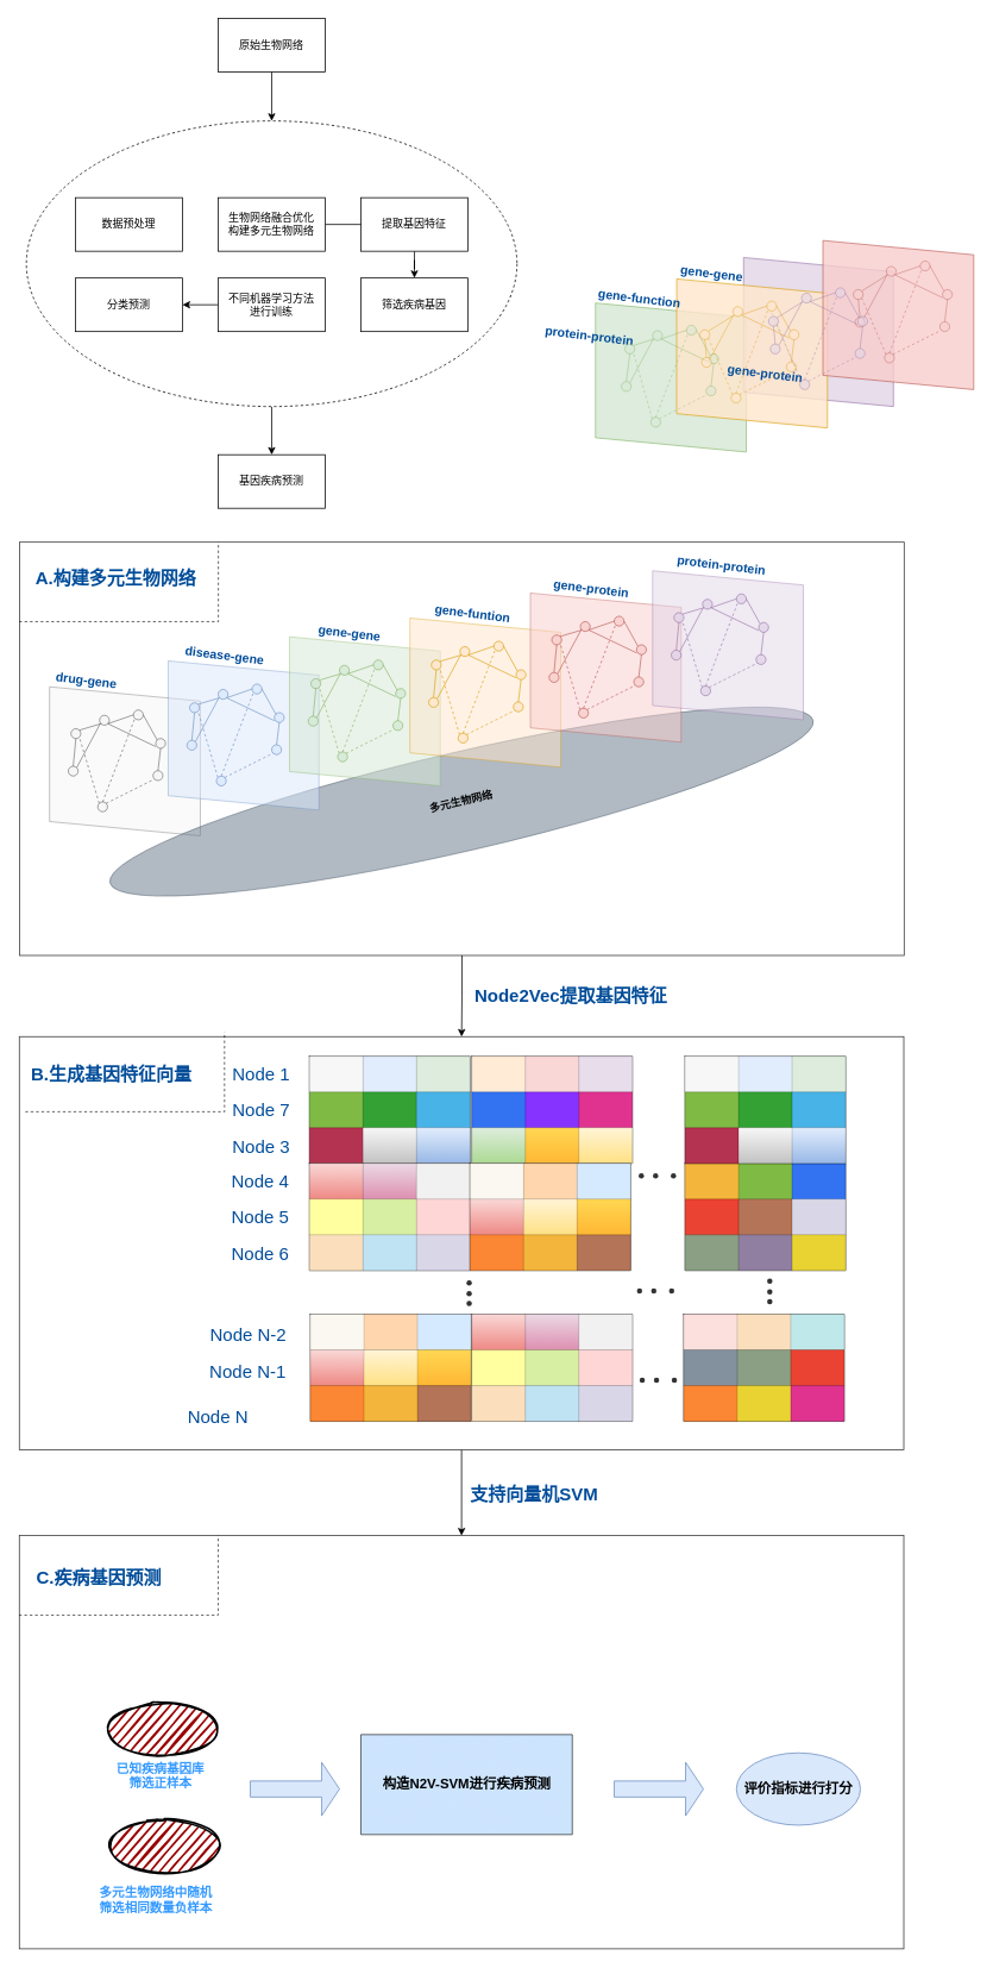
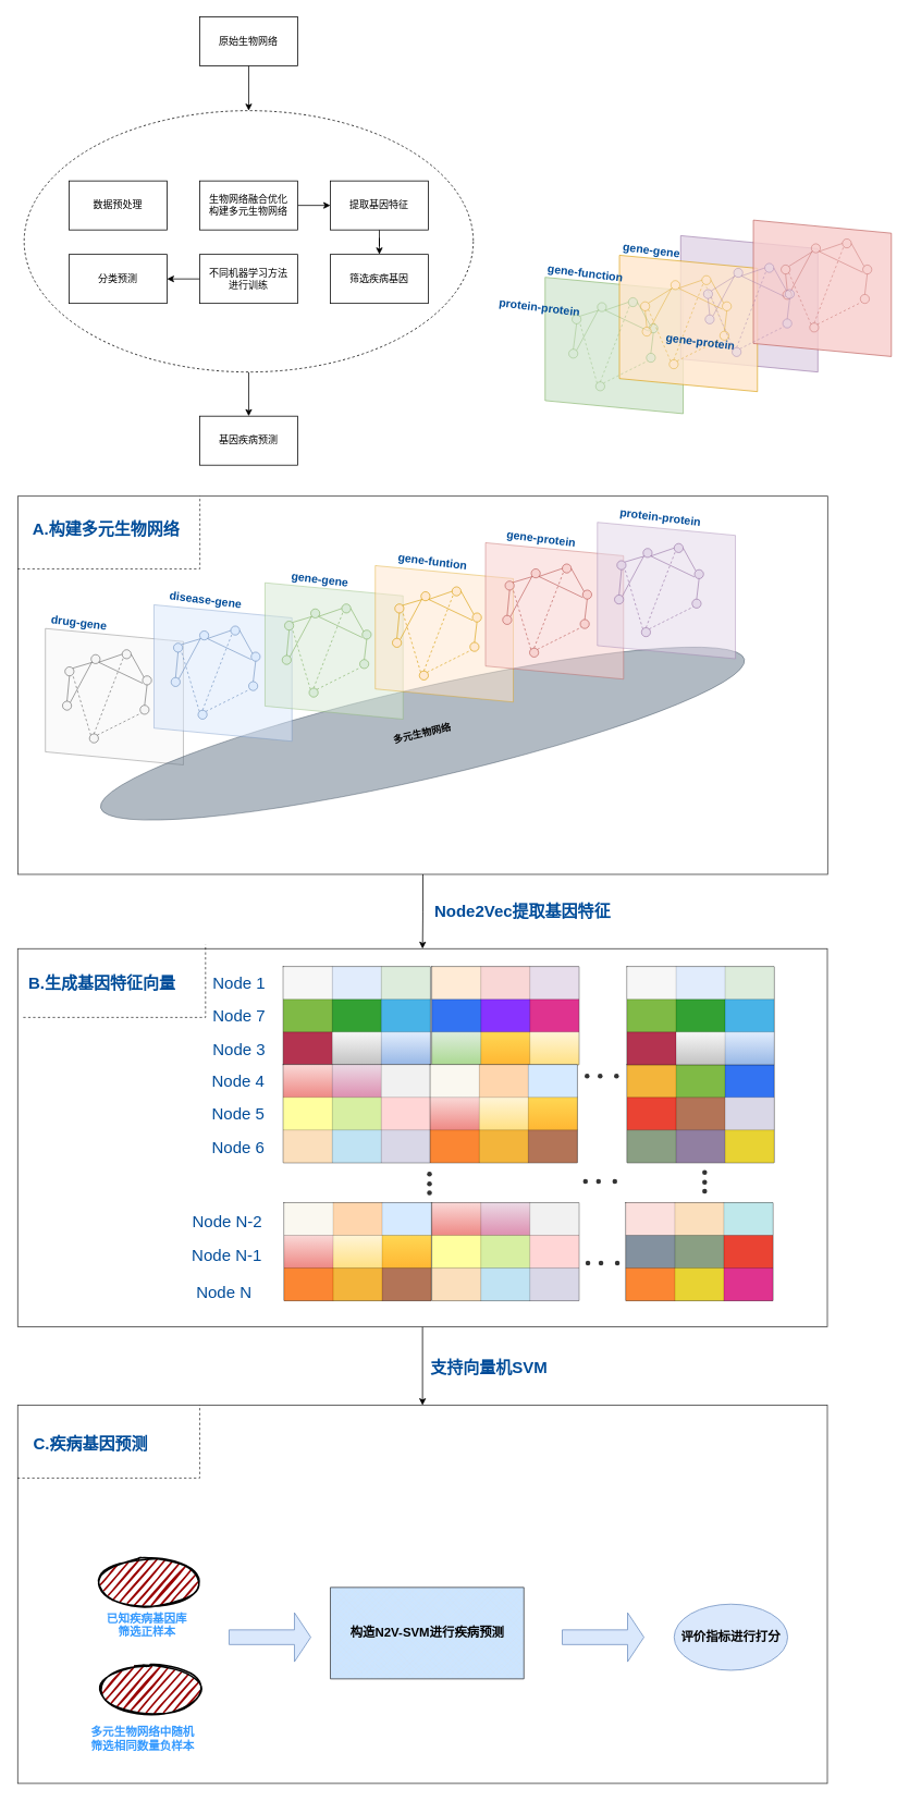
- <mxCell id="10" value="" style="edgeStyle=orthogonalEdgeStyle;rounded=0;orthogonalLoop=1;jettySize=auto;html=1;endArrow=none;" parent="1" source="11" target="9" edge="1"><mxGeometry relative="1" as="geometry" /></mxCell>
+ <mxCell id="10" value="" style="edgeStyle=orthogonalEdgeStyle;rounded=0;orthogonalLoop=1;jettySize=auto;html=1;" parent="1" source="11" target="9" edge="1"><mxGeometry relative="1" as="geometry" /></mxCell>
- <mxCell id="357" value="Node N" style="text;html=1;strokeColor=none;fillColor=none;align=center;verticalAlign=middle;whiteSpace=wrap;rounded=0;labelBorderColor=none;fontFamily=Helvetica;fontSize=20;fontColor=#004C99;opacity=80;" parent="1" vertex="1"><mxGeometry x="187.11" y="1571" width="113.5" height="30" as="geometry" /></mxCell>
+ <mxCell id="357" value="Node N" style="text;html=1;strokeColor=none;fillColor=none;align=center;verticalAlign=middle;whiteSpace=wrap;rounded=0;labelBorderColor=none;fontFamily=Helvetica;fontSize=20;fontColor=#004C99;opacity=80;" parent="1" vertex="1"><mxGeometry x="217.11" y="1566" width="113.5" height="30" as="geometry" /></mxCell>
